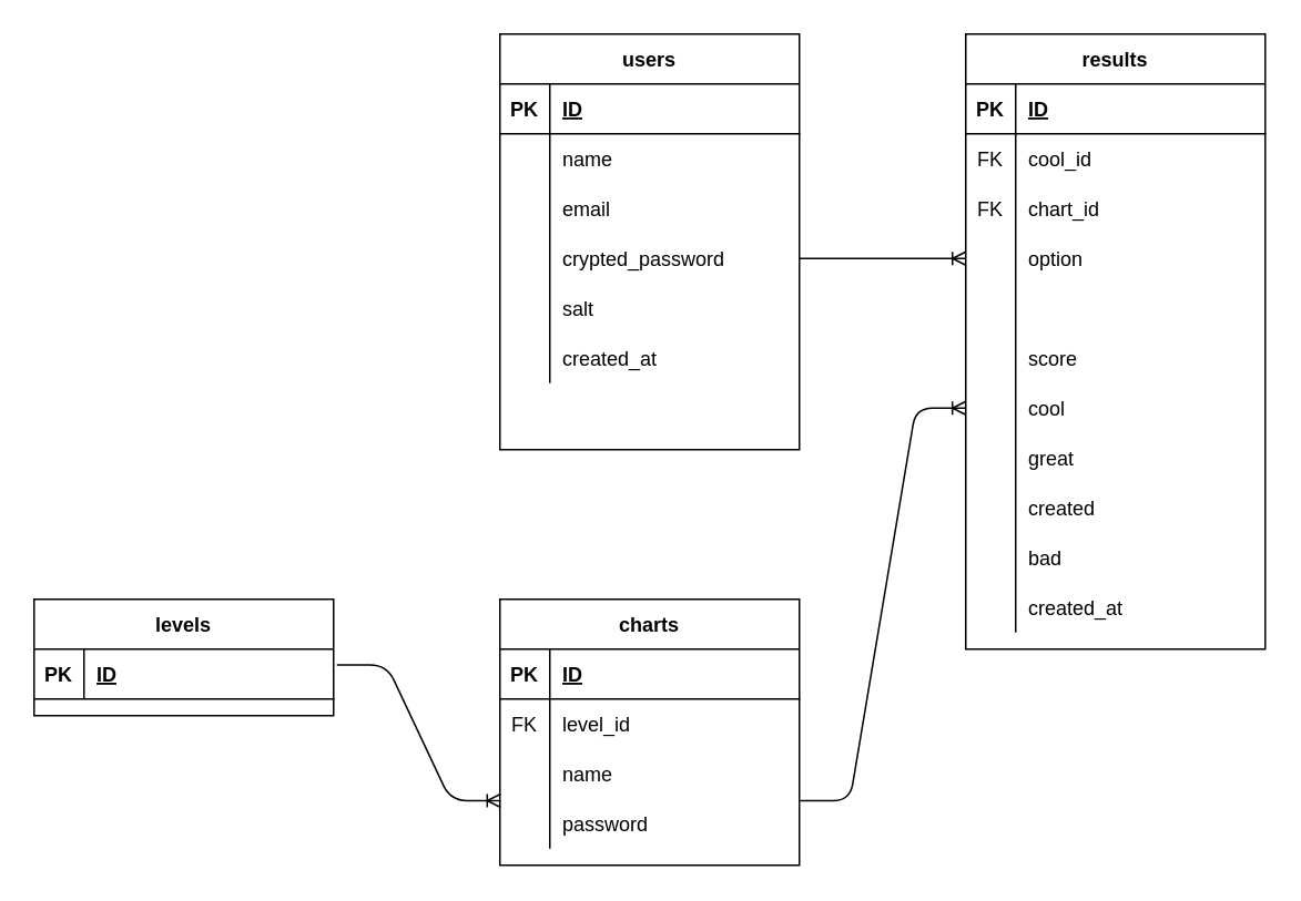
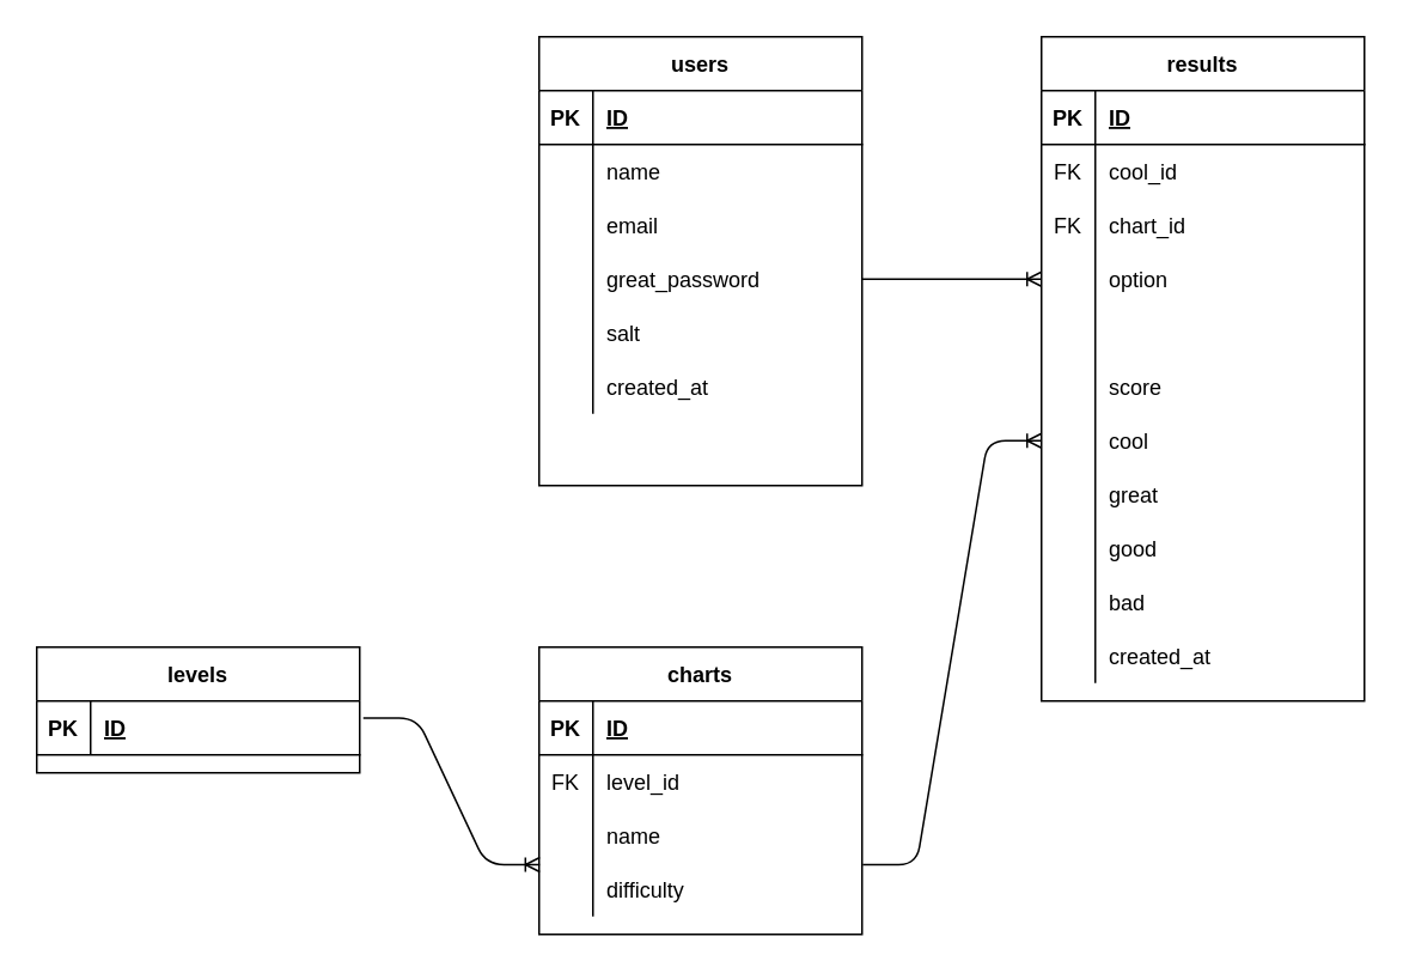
- <mxCell id="14" value="crypted_password" style="shape=partialRectangle;connectable=0;fillColor=none;top=0;left=0;bottom=0;right=0;align=left;spacingLeft=6;overflow=hidden;" vertex="1" parent="12"><mxGeometry x="30" width="150" height="30" as="geometry" /></mxCell>
+ <mxCell id="14" value="great_password" style="shape=partialRectangle;connectable=0;fillColor=none;top=0;left=0;bottom=0;right=0;align=left;spacingLeft=6;overflow=hidden;" vertex="1" parent="12"><mxGeometry x="30" width="150" height="30" as="geometry" /></mxCell>
- <mxCell id="49" value="created" style="shape=partialRectangle;connectable=0;fillColor=none;top=0;left=0;bottom=0;right=0;align=left;spacingLeft=6;overflow=hidden;" vertex="1" parent="47"><mxGeometry x="30" width="150" height="30" as="geometry" /></mxCell>
+ <mxCell id="49" value="good" style="shape=partialRectangle;connectable=0;fillColor=none;top=0;left=0;bottom=0;right=0;align=left;spacingLeft=6;overflow=hidden;" vertex="1" parent="47"><mxGeometry x="30" width="150" height="30" as="geometry" /></mxCell>
- <mxCell id="69" value="password" style="shape=partialRectangle;connectable=0;fillColor=none;top=0;left=0;bottom=0;right=0;align=left;spacingLeft=6;overflow=hidden;" vertex="1" parent="67"><mxGeometry x="30" width="150" height="30" as="geometry" /></mxCell>
+ <mxCell id="69" value="difficulty" style="shape=partialRectangle;connectable=0;fillColor=none;top=0;left=0;bottom=0;right=0;align=left;spacingLeft=6;overflow=hidden;" vertex="1" parent="67"><mxGeometry x="30" width="150" height="30" as="geometry" /></mxCell>
